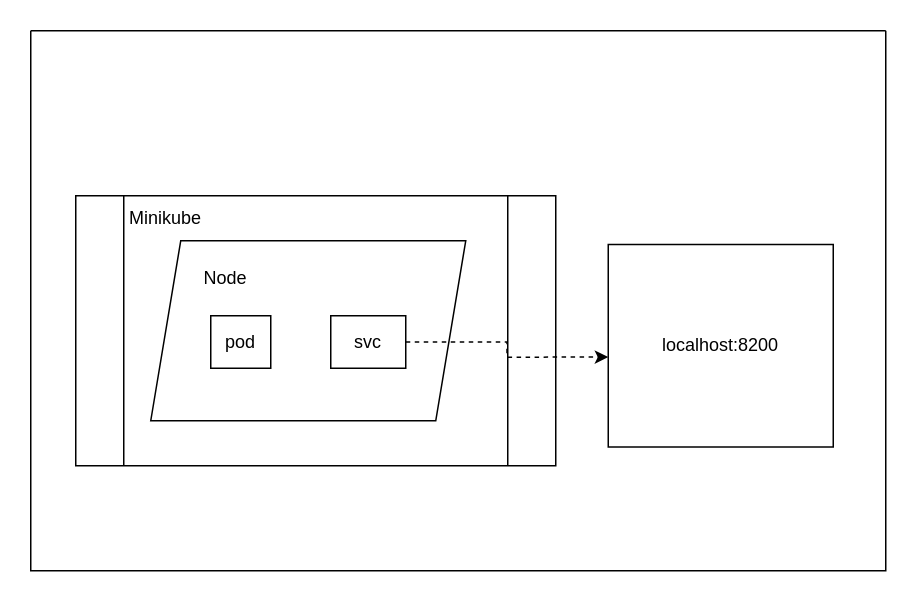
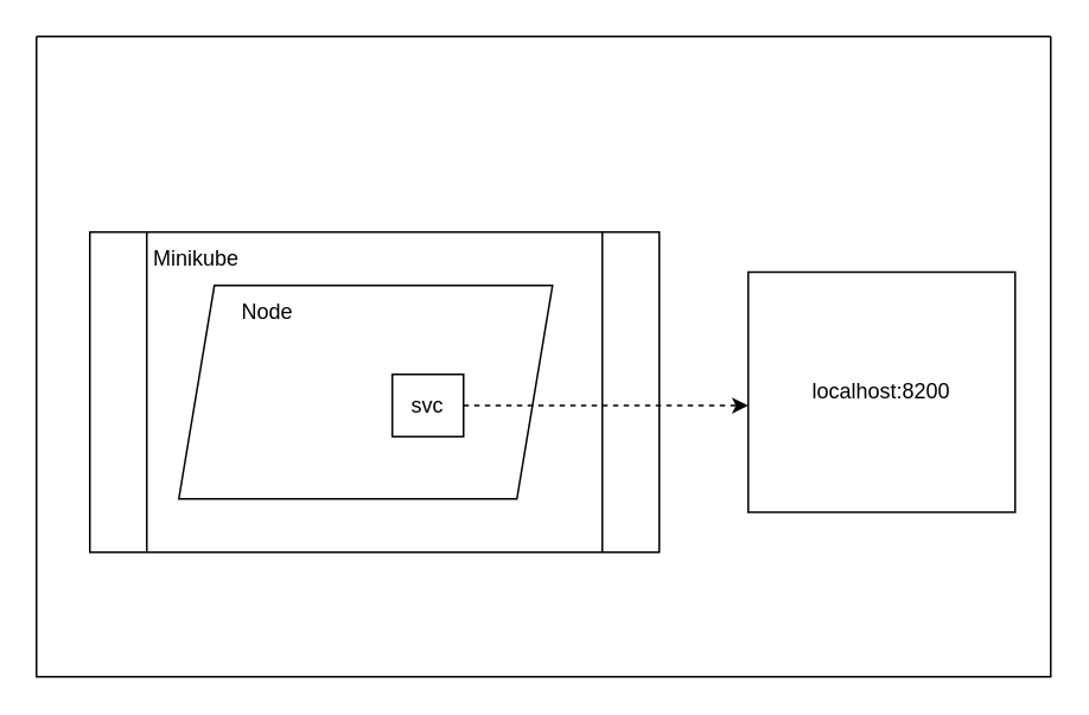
- <mxCell id="6" value="Node" style="text;html=1;strokeColor=none;fillColor=none;align=center;verticalAlign=middle;whiteSpace=wrap;rounded=0;" vertex="1" parent="2"><mxGeometry x="100" y="150" width="60" height="30" as="geometry" /></mxCell>
+ <mxCell id="6" value="Node" style="text;html=1;strokeColor=none;fillColor=none;align=center;verticalAlign=middle;whiteSpace=wrap;rounded=0;" vertex="1" parent="2"><mxGeometry x="100" y="140" width="60" height="30" as="geometry" /></mxCell>
- <mxCell id="7" value="pod" style="rounded=0;whiteSpace=wrap;html=1;" vertex="1" parent="2"><mxGeometry x="120" y="190" width="40" height="35" as="geometry" /></mxCell>
- <mxCell id="9" value="svc" style="rounded=0;whiteSpace=wrap;html=1;" vertex="1" parent="2"><mxGeometry x="200" y="190" width="50" height="35" as="geometry" /></mxCell>
+ <mxCell id="9" value="svc" style="rounded=0;whiteSpace=wrap;html=1;" vertex="1" parent="2"><mxGeometry x="200" y="190" width="40" height="35" as="geometry" /></mxCell>
- <mxCell id="10" value="localhost:8200" style="rounded=0;whiteSpace=wrap;html=1;" vertex="1" parent="2"><mxGeometry x="385" y="142.5" width="150" height="135" as="geometry" /></mxCell>
+ <mxCell id="10" value="localhost:8200" style="rounded=0;whiteSpace=wrap;html=1;" vertex="1" parent="2"><mxGeometry x="400" y="132.5" width="150" height="135" as="geometry" /></mxCell>
